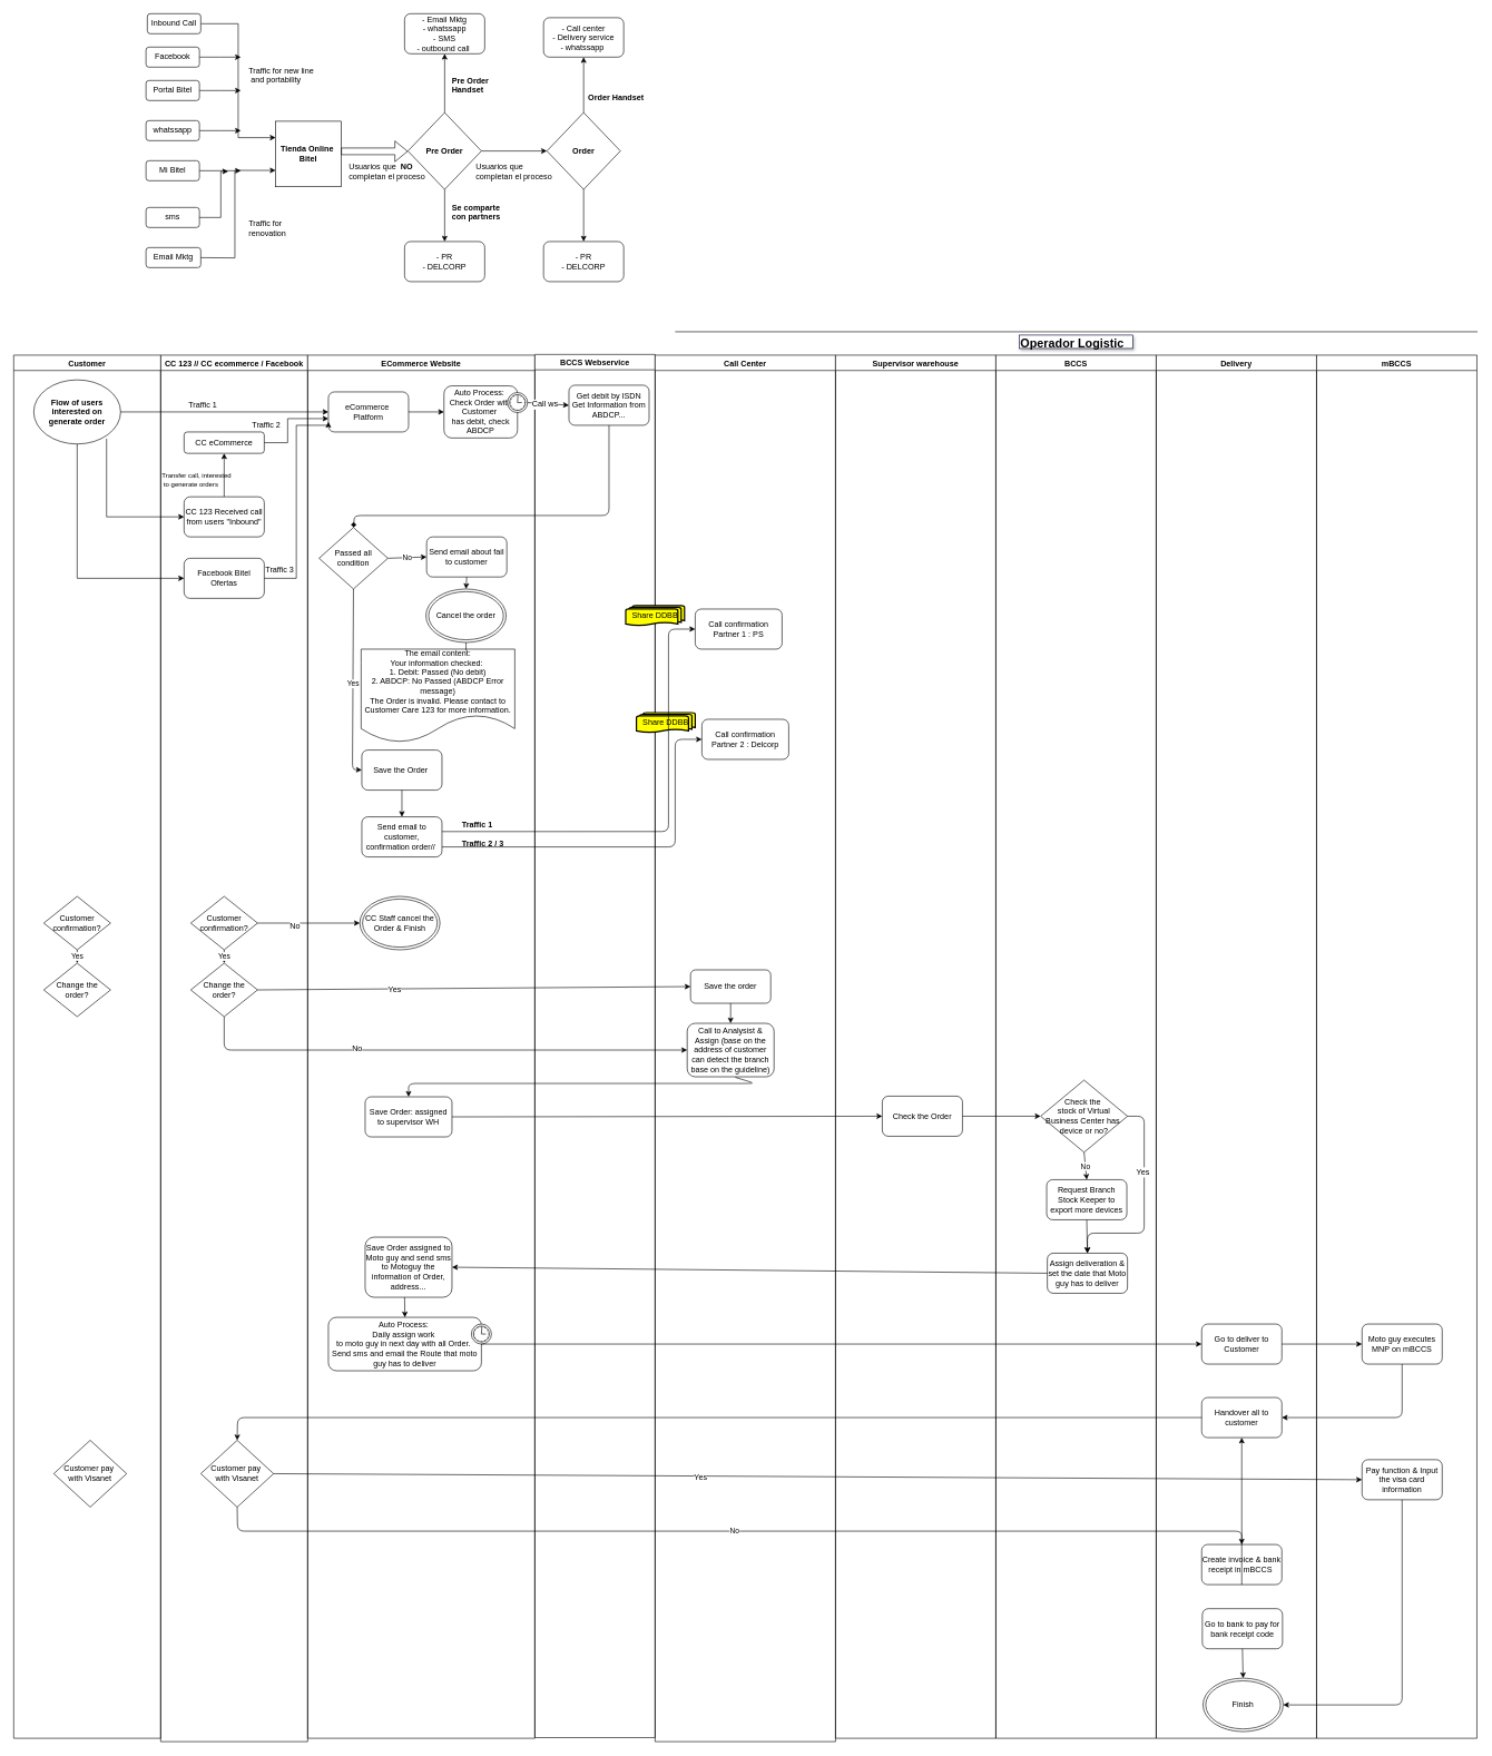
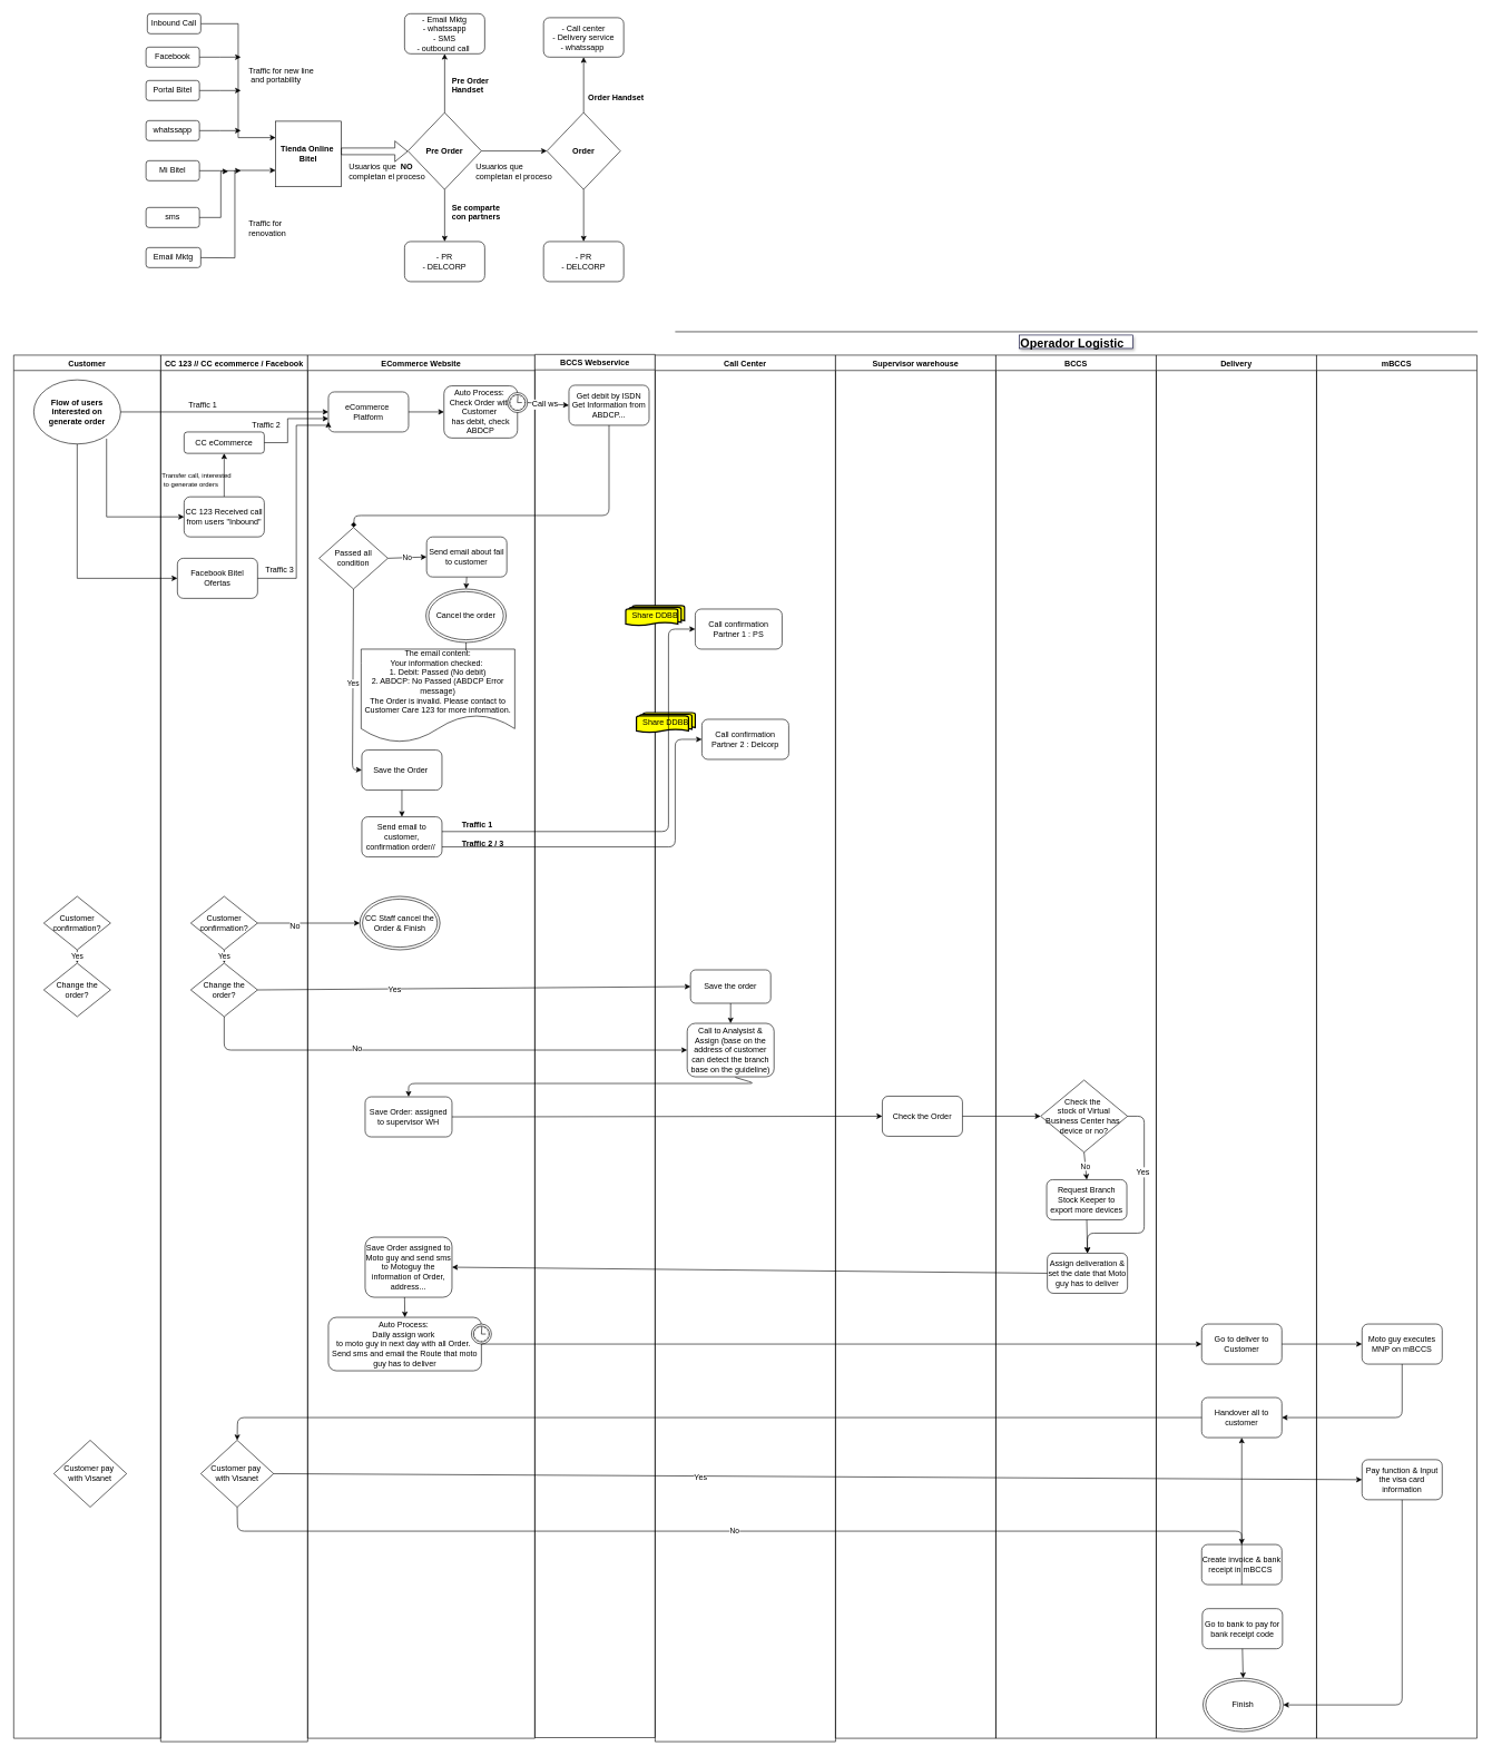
- <mxCell id="45" value="Facebook Bitel Ofertas" style="rounded=1;whiteSpace=wrap;html=1;" vertex="1" parent="36"><mxGeometry x="35" y="304" width="120" height="60" as="geometry" /></mxCell>
+ <mxCell id="45" value="Facebook Bitel Ofertas" style="rounded=1;whiteSpace=wrap;html=1;" vertex="1" parent="36"><mxGeometry x="25" y="304" width="120" height="60" as="geometry" /></mxCell>
